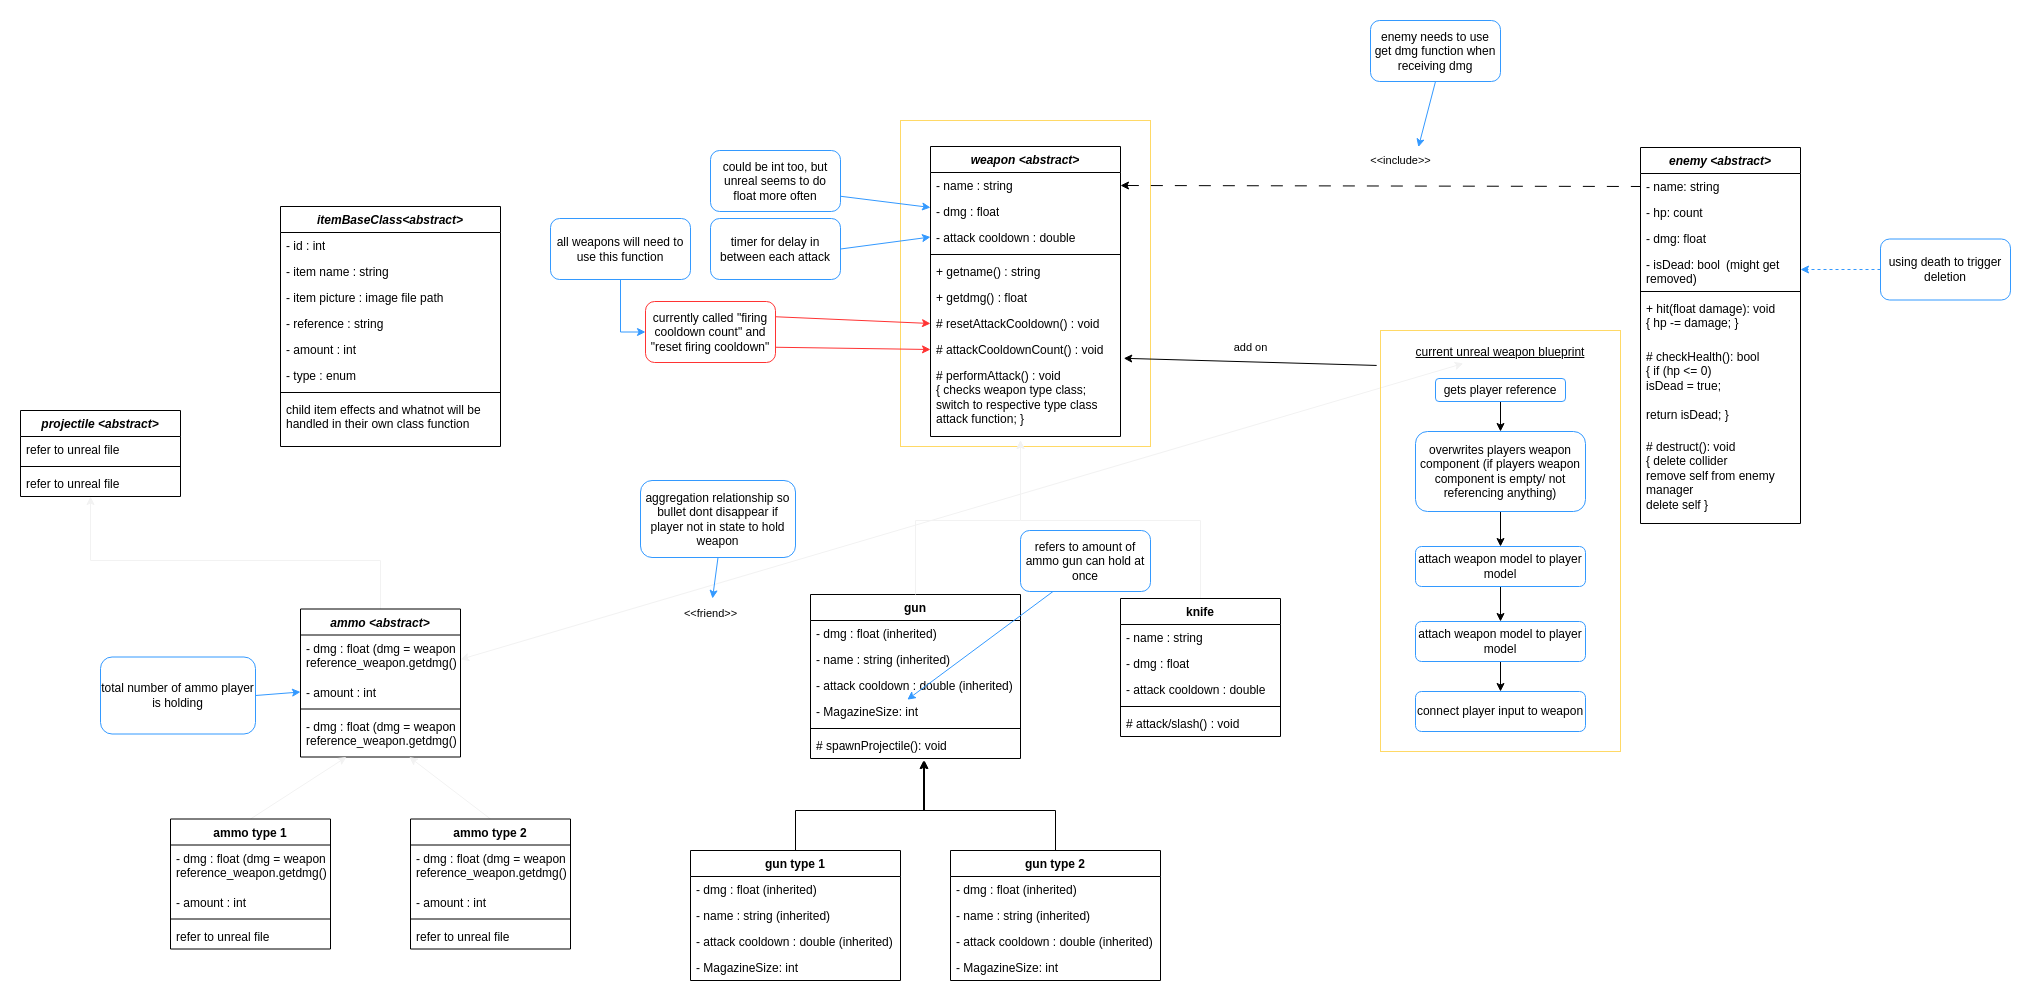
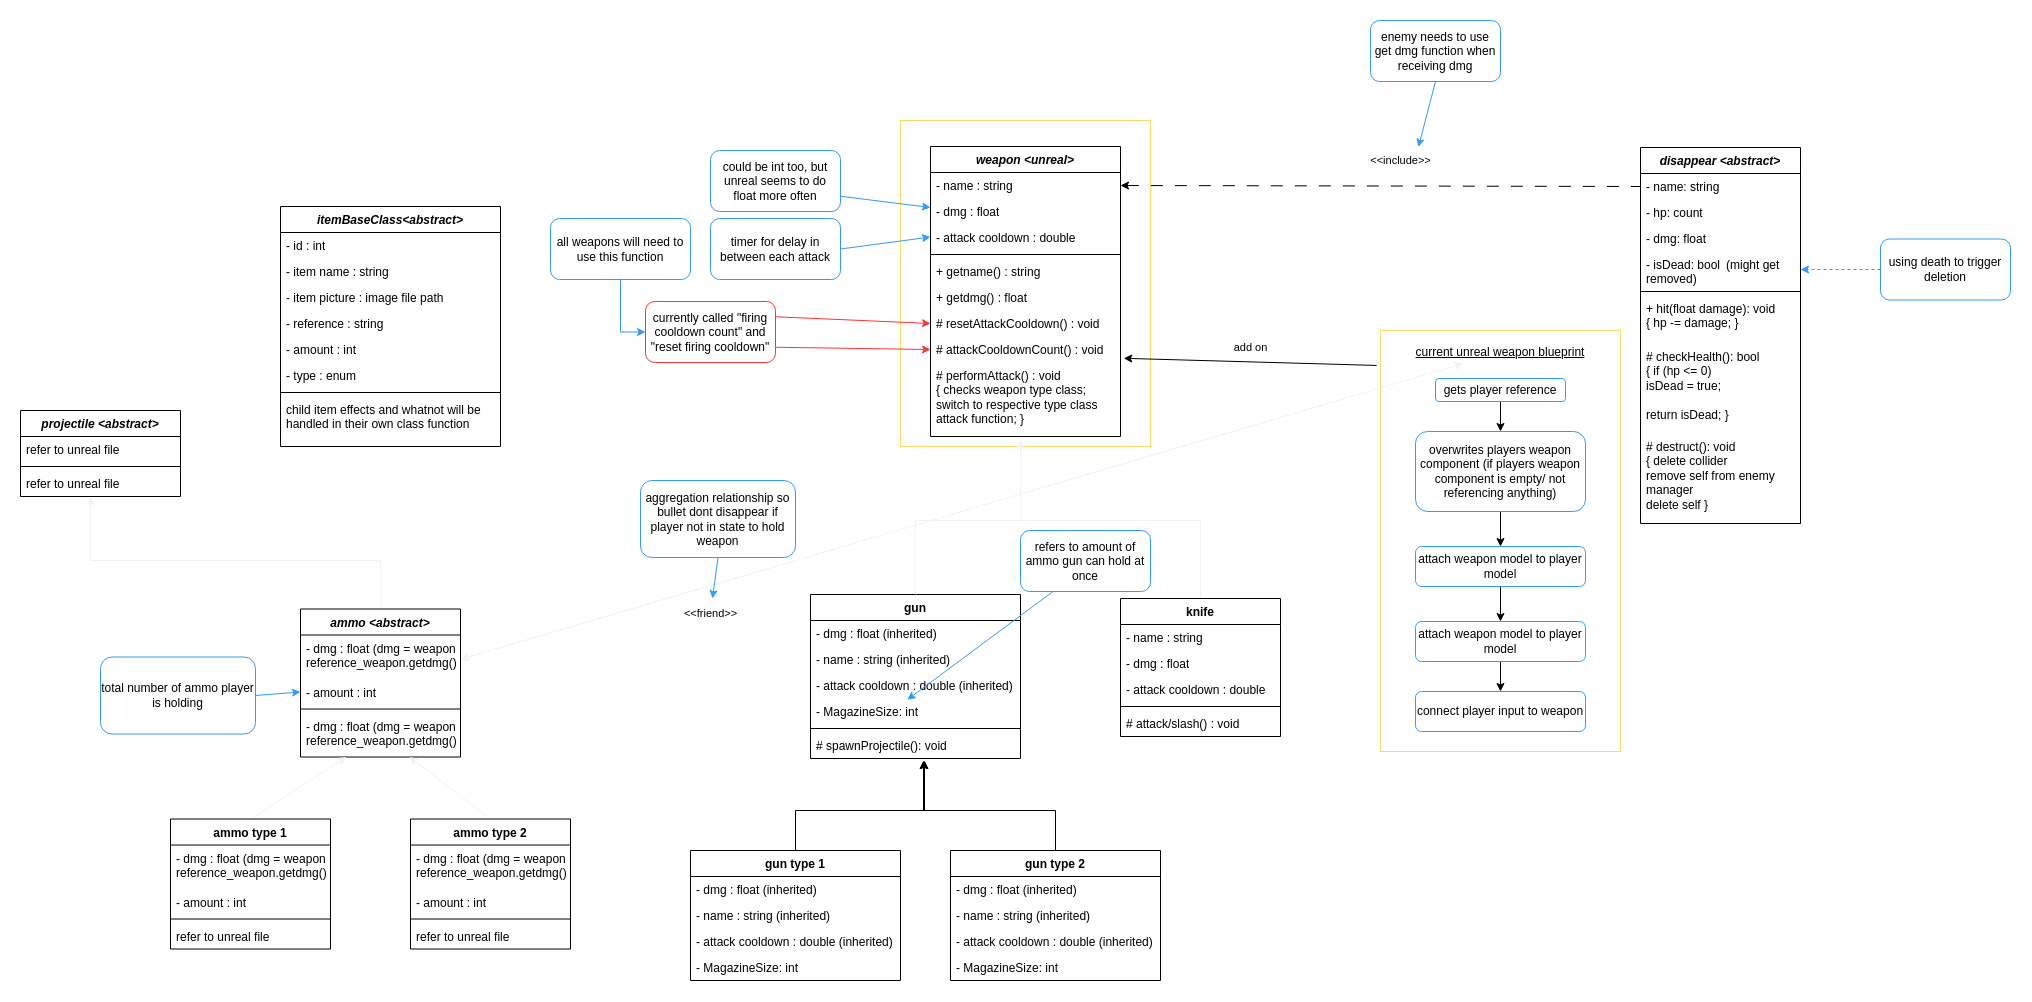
- <mxCell id="41" value="&lt;i&gt;weapon &amp;lt;abstract&amp;gt;&lt;/i&gt;" style="swimlane;fontStyle=1;align=center;verticalAlign=top;childLayout=stackLayout;horizontal=1;startSize=26;horizontalStack=0;resizeParent=1;resizeParentMax=0;resizeLast=0;collapsible=1;marginBottom=0;whiteSpace=wrap;html=1;" parent="1" vertex="1"><mxGeometry x="930" y="146" width="190" height="290" as="geometry" /></mxCell>
+ <mxCell id="41" value="&lt;i&gt;weapon &amp;lt;unreal&amp;gt;&lt;/i&gt;" style="swimlane;fontStyle=1;align=center;verticalAlign=top;childLayout=stackLayout;horizontal=1;startSize=26;horizontalStack=0;resizeParent=1;resizeParentMax=0;resizeLast=0;collapsible=1;marginBottom=0;whiteSpace=wrap;html=1;" parent="1" vertex="1"><mxGeometry x="930" y="146" width="190" height="290" as="geometry" /></mxCell>
- <mxCell id="76" value="&lt;i&gt;enemy &amp;lt;abstract&amp;gt;&lt;/i&gt;" style="swimlane;fontStyle=1;align=center;verticalAlign=top;childLayout=stackLayout;horizontal=1;startSize=26;horizontalStack=0;resizeParent=1;resizeParentMax=0;resizeLast=0;collapsible=1;marginBottom=0;whiteSpace=wrap;html=1;" parent="1" vertex="1"><mxGeometry x="1640" y="147" width="160" height="376" as="geometry" /></mxCell>
+ <mxCell id="76" value="&lt;i&gt;disappear &amp;lt;abstract&amp;gt;&lt;/i&gt;" style="swimlane;fontStyle=1;align=center;verticalAlign=top;childLayout=stackLayout;horizontal=1;startSize=26;horizontalStack=0;resizeParent=1;resizeParentMax=0;resizeLast=0;collapsible=1;marginBottom=0;whiteSpace=wrap;html=1;" parent="1" vertex="1"><mxGeometry x="1640" y="147" width="160" height="376" as="geometry" /></mxCell>
